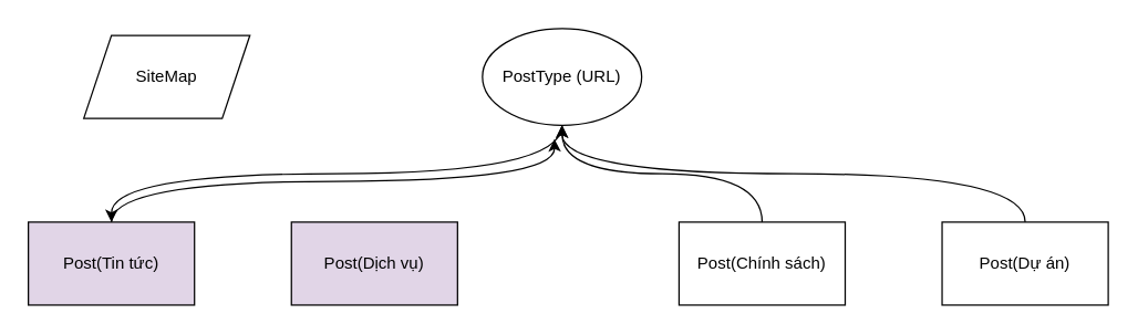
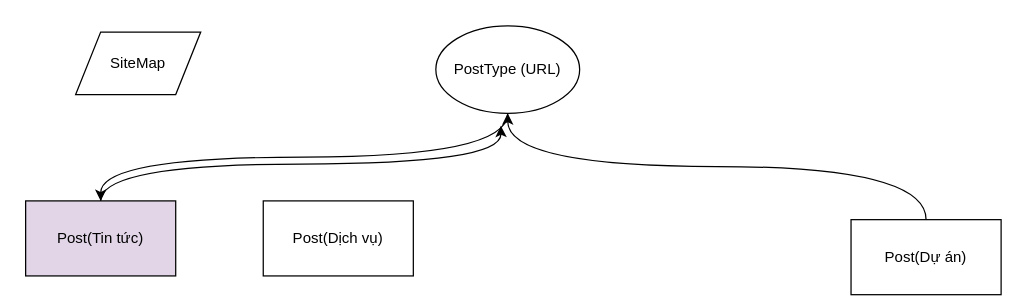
- <mxCell id="11" value="SiteMap" style="shape=parallelogram;perimeter=parallelogramPerimeter;whiteSpace=wrap;html=1;fixedSize=1;" vertex="1" parent="1"><mxGeometry x="60" y="25" width="120" height="60" as="geometry" /></mxCell>
+ <mxCell id="11" value="SiteMap" style="shape=parallelogram;perimeter=parallelogramPerimeter;whiteSpace=wrap;html=1;fixedSize=1;" vertex="1" parent="1"><mxGeometry x="60" y="25" width="100" height="50" as="geometry" /></mxCell>
- <mxCell id="7" style="edgeStyle=orthogonalEdgeStyle;curved=1;rounded=0;orthogonalLoop=1;jettySize=auto;html=1;exitX=0.5;exitY=0;exitDx=0;exitDy=0;entryX=0.5;entryY=1;entryDx=0;entryDy=0;" edge="1" parent="1" source="8" target="3"><mxGeometry relative="1" as="geometry" /></mxCell>
- <mxCell id="6" value="Post(Dịch vụ)" style="rounded=0;whiteSpace=wrap;html=1;fillColor=#e1d5e7;" vertex="1" parent="1"><mxGeometry x="210" y="160" width="120" height="60" as="geometry" /></mxCell>
+ <mxCell id="6" value="Post(Dịch vụ)" style="rounded=0;whiteSpace=wrap;html=1;" vertex="1" parent="1"><mxGeometry x="210" y="160" width="120" height="60" as="geometry" /></mxCell>
- <mxCell id="8" value="Post(Chính sách)" style="rounded=0;whiteSpace=wrap;html=1;" vertex="1" parent="1"><mxGeometry x="490" y="160" width="120" height="60" as="geometry" /></mxCell>
- <mxCell id="10" value="Post(Dự án)" style="rounded=0;whiteSpace=wrap;html=1;" vertex="1" parent="1"><mxGeometry x="680" y="160" width="120" height="60" as="geometry" /></mxCell>
+ <mxCell id="10" value="Post(Dự án)" style="rounded=0;whiteSpace=wrap;html=1;" vertex="1" parent="1"><mxGeometry x="680" y="175" width="120" height="60" as="geometry" /></mxCell>
